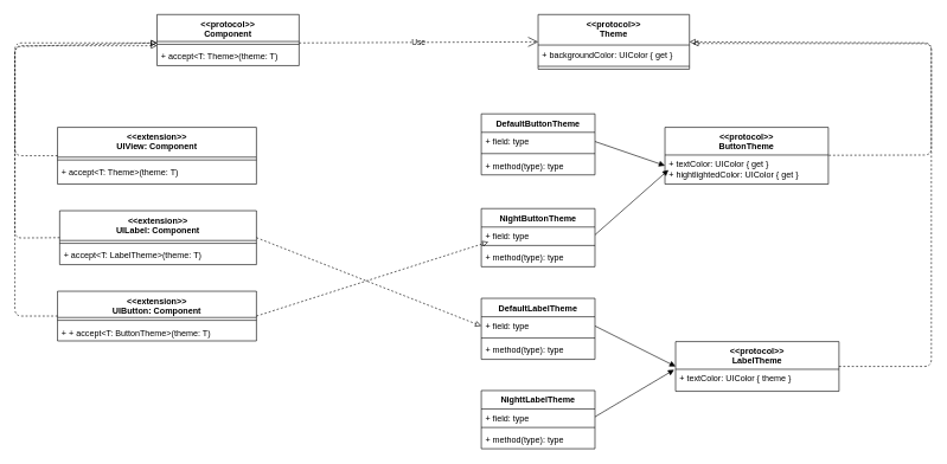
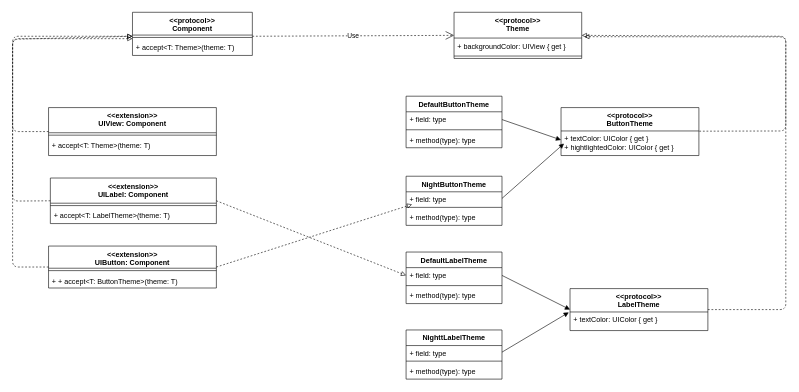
- <mxCell id="12" value="+ backgroundColor: UIColor { get }" style="text;strokeColor=none;fillColor=none;align=left;verticalAlign=top;spacingLeft=4;spacingRight=4;overflow=hidden;rotatable=0;points=[[0,0.5],[1,0.5]];portConstraint=eastwest;" vertex="1" parent="11"><mxGeometry y="43" width="213" height="26" as="geometry" /></mxCell>
+ <mxCell id="12" value="+ backgroundColor: UIView { get }" style="text;strokeColor=none;fillColor=none;align=left;verticalAlign=top;spacingLeft=4;spacingRight=4;overflow=hidden;rotatable=0;points=[[0,0.5],[1,0.5]];portConstraint=eastwest;" vertex="1" parent="11"><mxGeometry y="43" width="213" height="26" as="geometry" /></mxCell>
- <mxCell id="20" value="+ textColor: UIColor { theme }" style="text;strokeColor=none;fillColor=none;align=left;verticalAlign=top;spacingLeft=4;spacingRight=4;overflow=hidden;rotatable=0;points=[[0,0.5],[1,0.5]];portConstraint=eastwest;" vertex="1" parent="19"><mxGeometry y="39" width="230" height="31" as="geometry" /></mxCell>
+ <mxCell id="20" value="+ textColor: UIColor { get }" style="text;strokeColor=none;fillColor=none;align=left;verticalAlign=top;spacingLeft=4;spacingRight=4;overflow=hidden;rotatable=0;points=[[0,0.5],[1,0.5]];portConstraint=eastwest;" vertex="1" parent="19"><mxGeometry y="39" width="230" height="31" as="geometry" /></mxCell>
